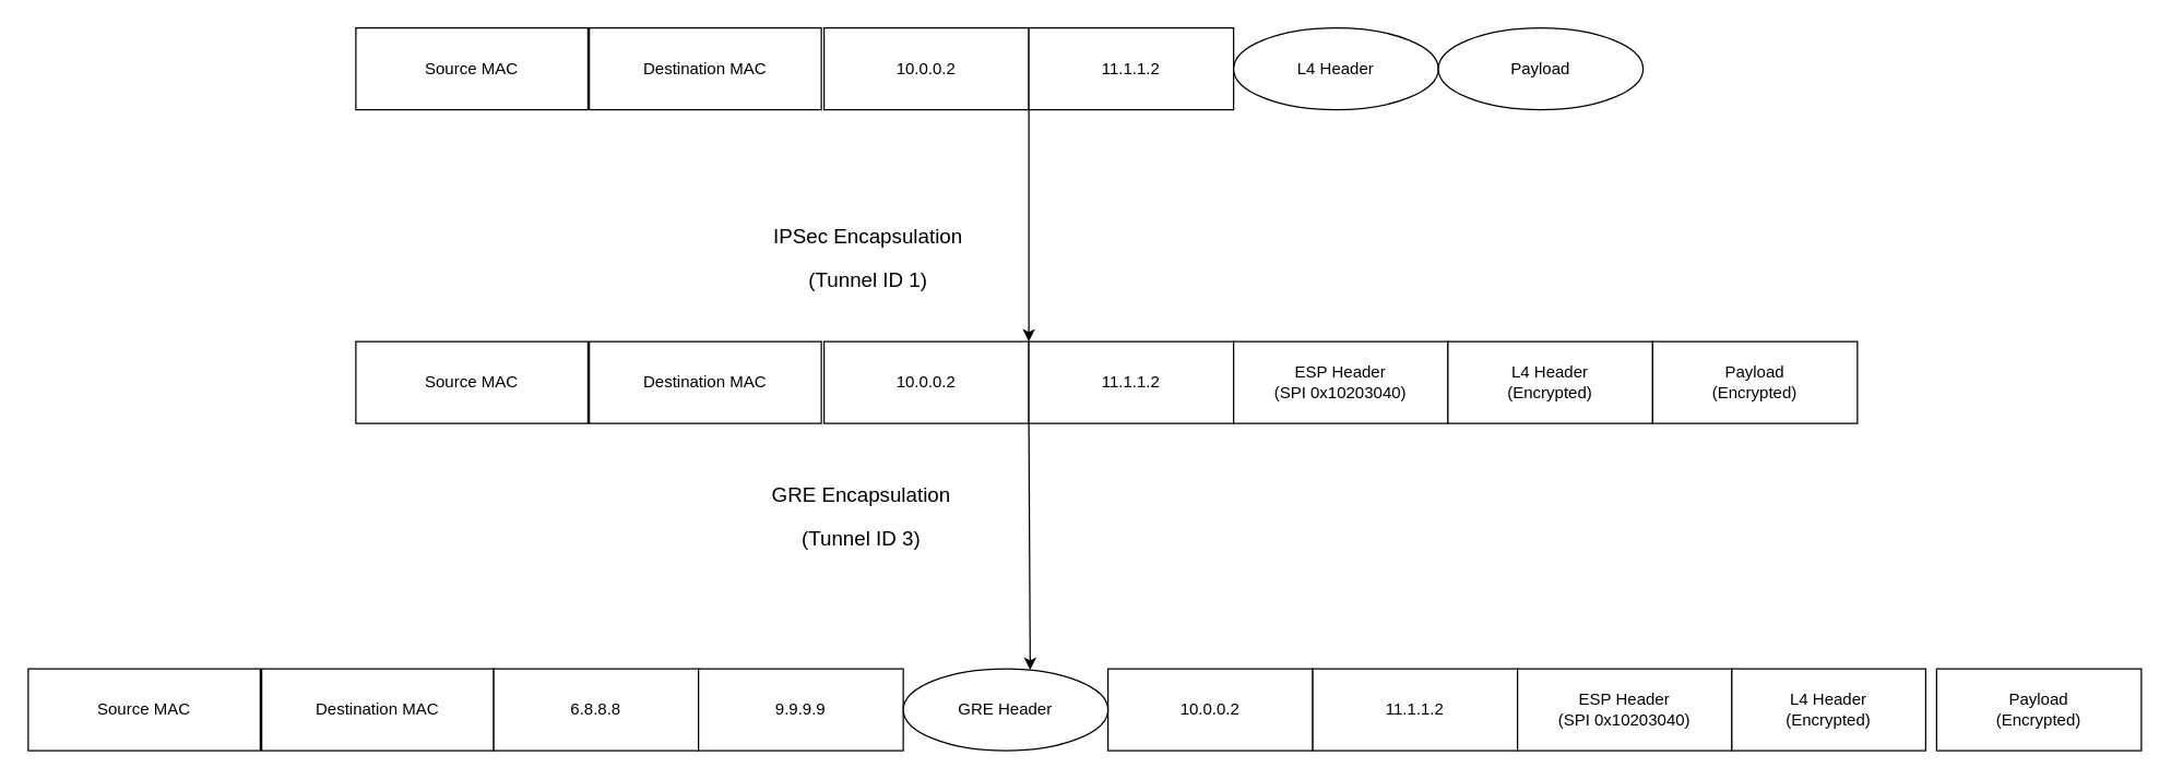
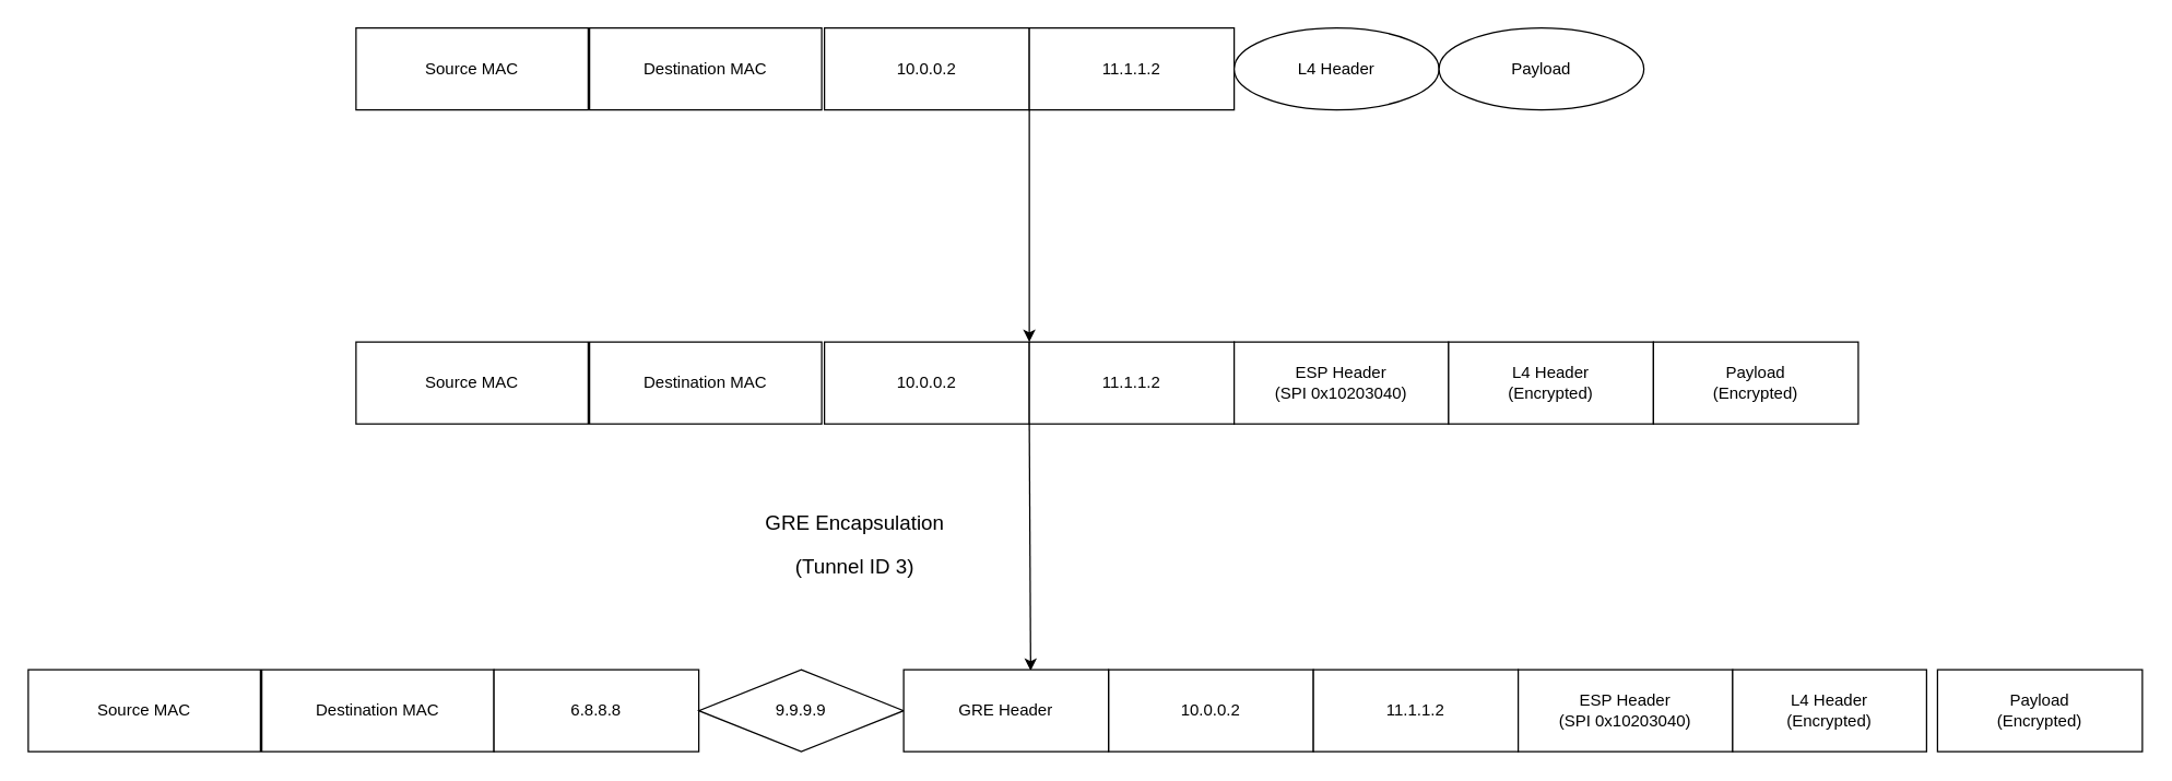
- <mxCell id="14" value="&lt;span style=&quot;font-size: 15px&quot;&gt;IPSec Encapsulation&lt;br&gt;(Tunnel ID 1)&lt;br&gt;&lt;/span&gt;" style="text;html=1;align=center;verticalAlign=middle;resizable=0;points=[];autosize=1;strokeColor=none;fillColor=none;fontSize=26;" parent="1" vertex="1"><mxGeometry x="560" y="150" width="150" height="70" as="geometry" /></mxCell>
- <mxCell id="17" value="&lt;span style=&quot;font-size: 15px&quot;&gt;GRE Encapsulation&lt;br&gt;(Tunnel ID 3)&lt;br&gt;&lt;/span&gt;" style="text;html=1;align=center;verticalAlign=middle;resizable=0;points=[];autosize=1;strokeColor=none;fillColor=none;fontSize=26;" parent="1" vertex="1"><mxGeometry x="555" y="340" width="150" height="70" as="geometry" /></mxCell>
+ <mxCell id="17" value="&lt;span style=&quot;font-size: 15px&quot;&gt;GRE Encapsulation&lt;br&gt;(Tunnel ID 3)&lt;br&gt;&lt;/span&gt;" style="text;html=1;align=center;verticalAlign=middle;resizable=0;points=[];autosize=1;strokeColor=none;fillColor=none;fontSize=26;" parent="1" vertex="1"><mxGeometry x="550" y="360" width="150" height="70" as="geometry" /></mxCell>
- <mxCell id="27" value="9.9.9.9" style="rounded=0;whiteSpace=wrap;html=1;" parent="1" vertex="1"><mxGeometry x="511" y="490" width="150" height="60" as="geometry" /></mxCell>
+ <mxCell id="27" value="9.9.9.9" style="rhombus;whiteSpace=wrap;html=1;" parent="1" vertex="1"><mxGeometry x="511" y="490" width="150" height="60" as="geometry" /></mxCell>
- <mxCell id="28" value="GRE Header" style="ellipse;whiteSpace=wrap;html=1;" parent="1" vertex="1"><mxGeometry x="661" y="490" width="150" height="60" as="geometry" /></mxCell>
+ <mxCell id="28" value="GRE Header" style="rounded=0;whiteSpace=wrap;html=1;" parent="1" vertex="1"><mxGeometry x="661" y="490" width="150" height="60" as="geometry" /></mxCell>
